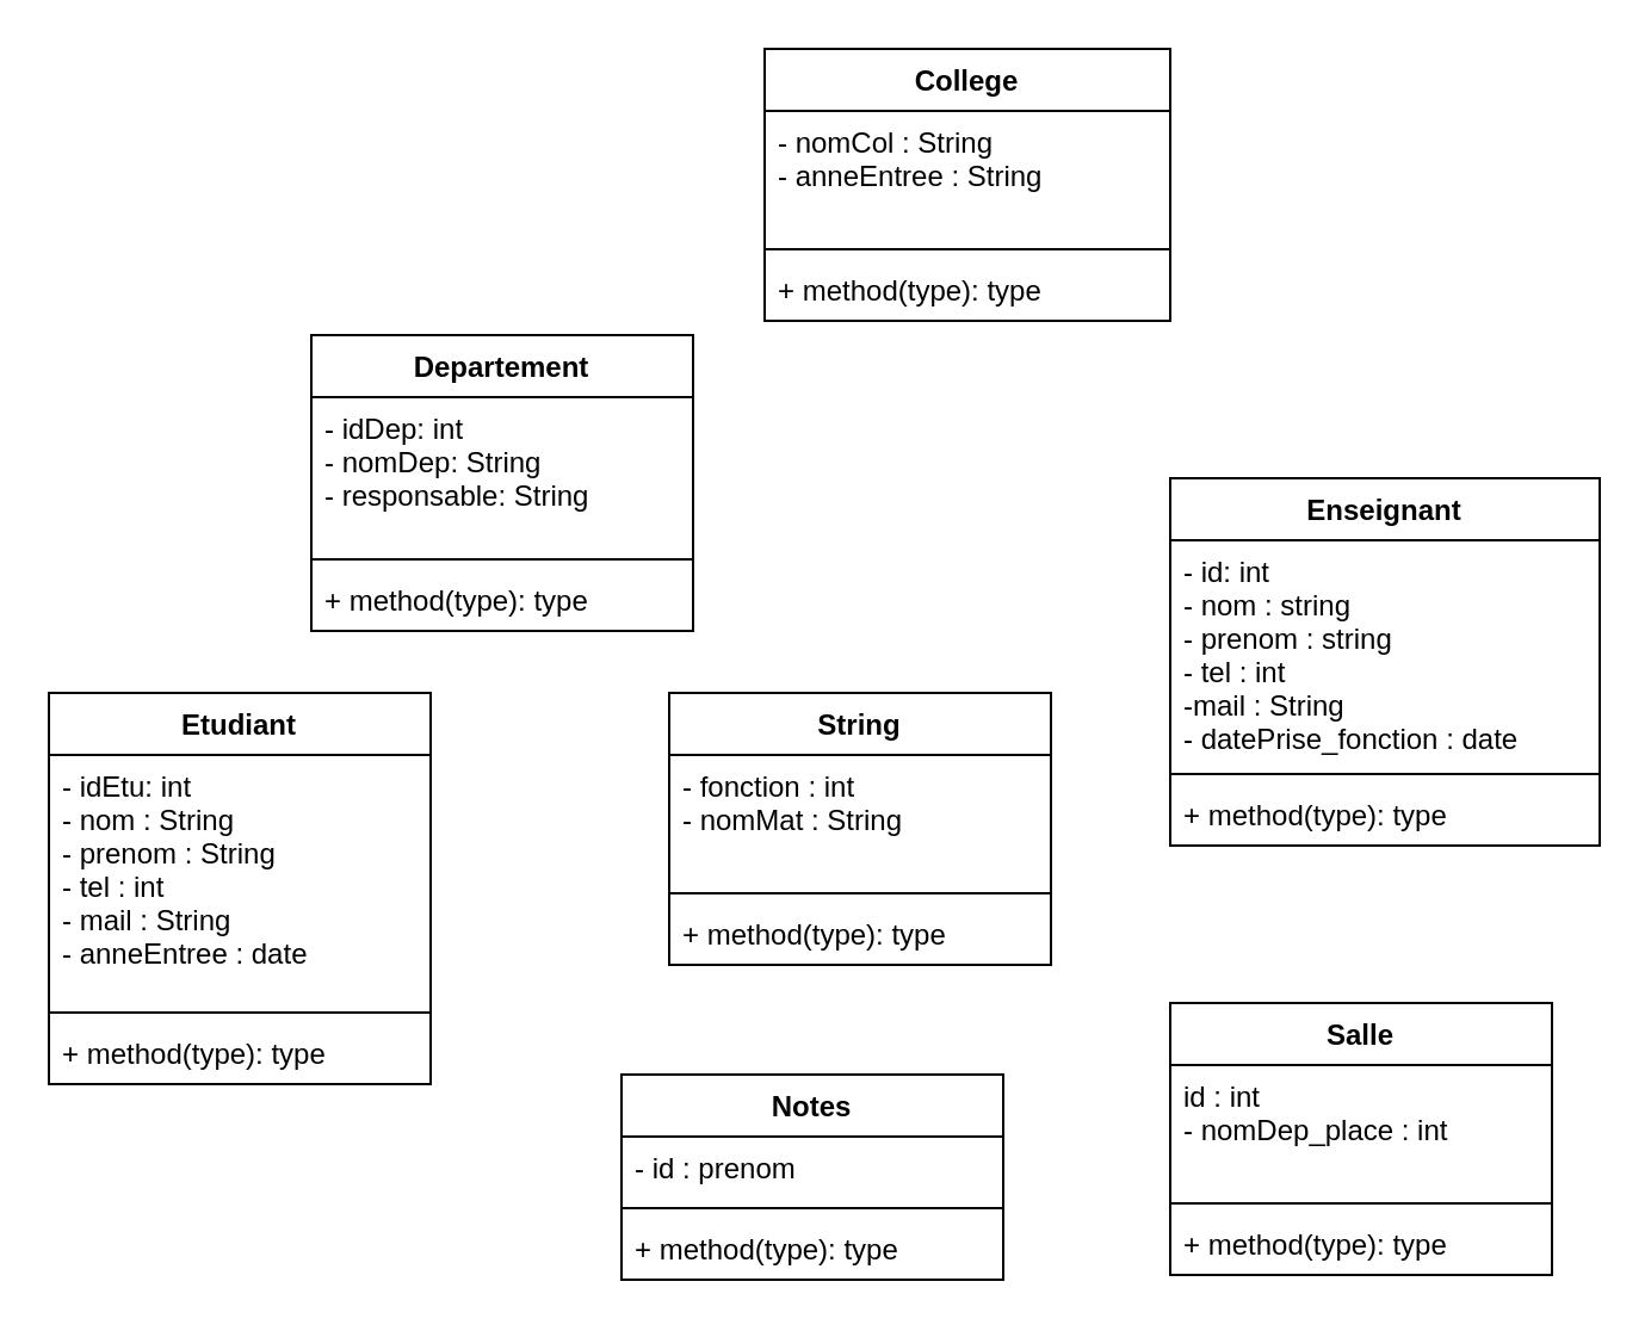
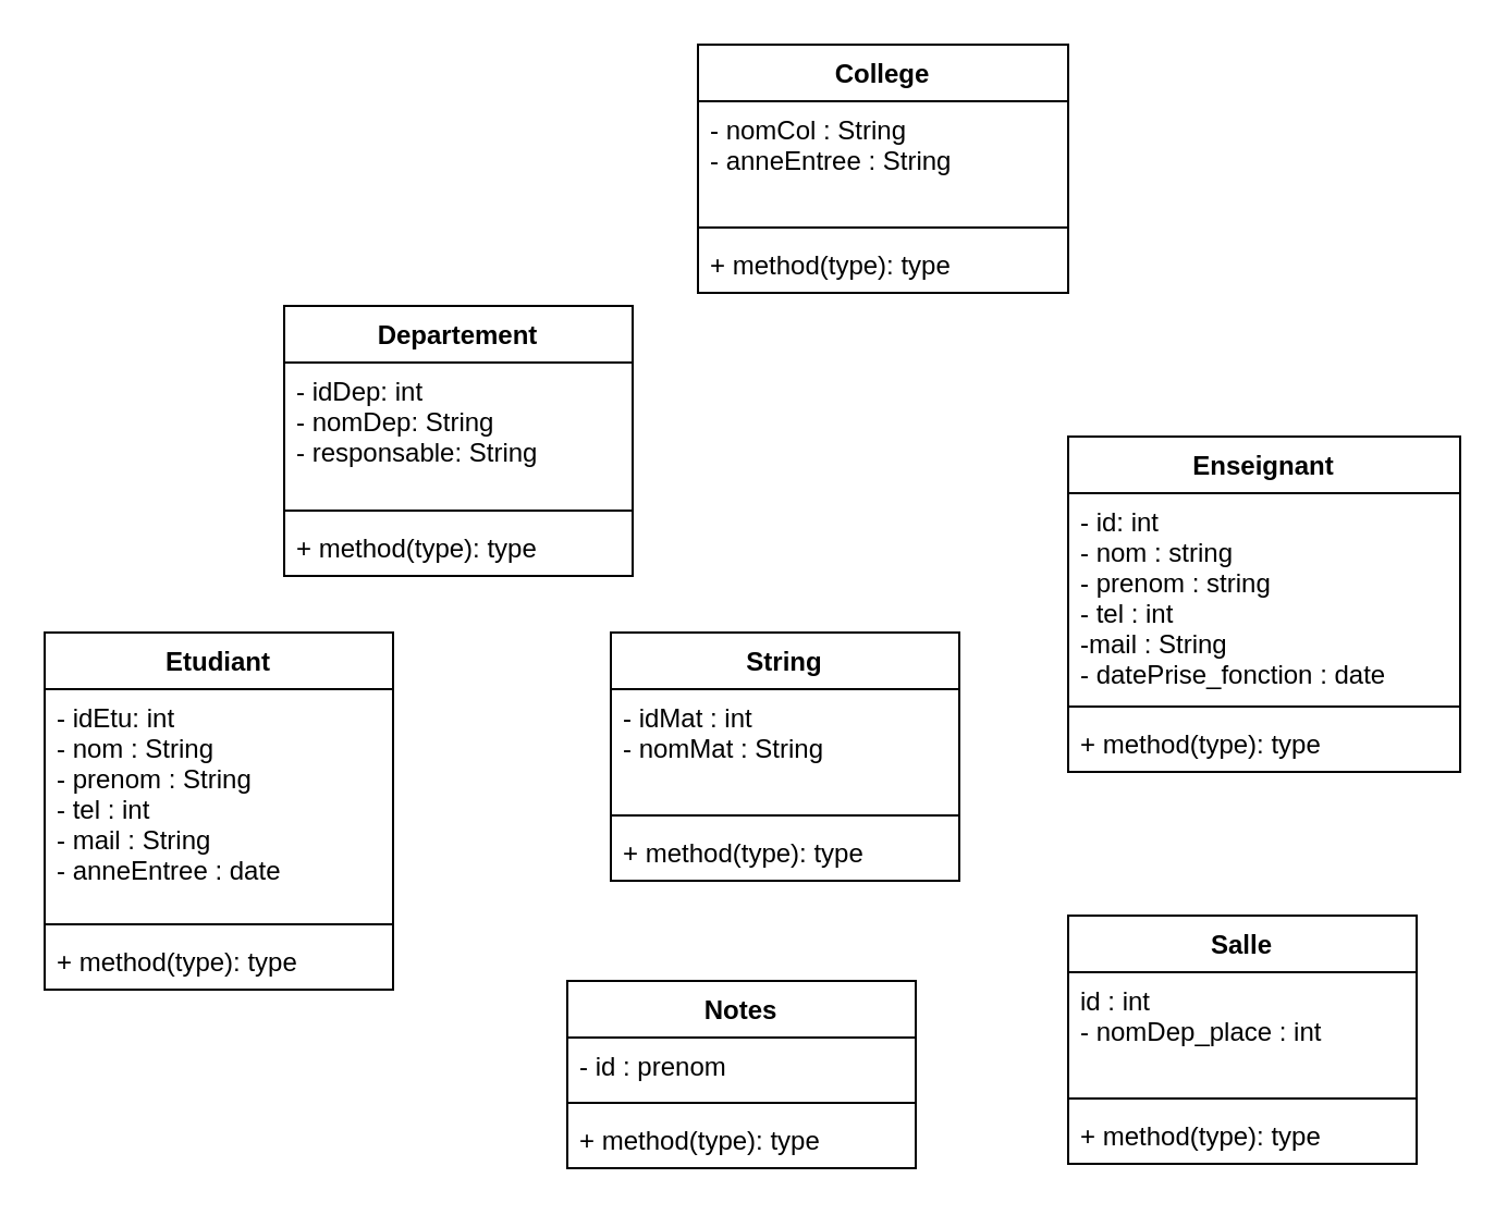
- <mxCell id="3" value="- fonction : int&#10;- nomMat : String" style="text;strokeColor=none;fillColor=none;align=left;verticalAlign=top;spacingLeft=4;spacingRight=4;overflow=hidden;rotatable=0;points=[[0,0.5],[1,0.5]];portConstraint=eastwest;" vertex="1" parent="2"><mxGeometry y="26" width="160" height="54" as="geometry" /></mxCell>
+ <mxCell id="3" value="- idMat : int&#10;- nomMat : String" style="text;strokeColor=none;fillColor=none;align=left;verticalAlign=top;spacingLeft=4;spacingRight=4;overflow=hidden;rotatable=0;points=[[0,0.5],[1,0.5]];portConstraint=eastwest;" vertex="1" parent="2"><mxGeometry y="26" width="160" height="54" as="geometry" /></mxCell>
